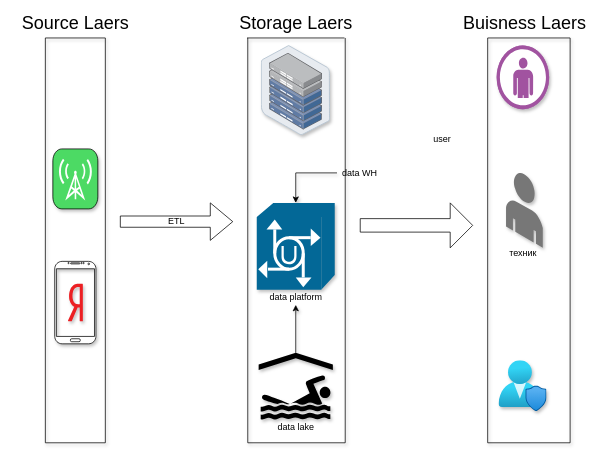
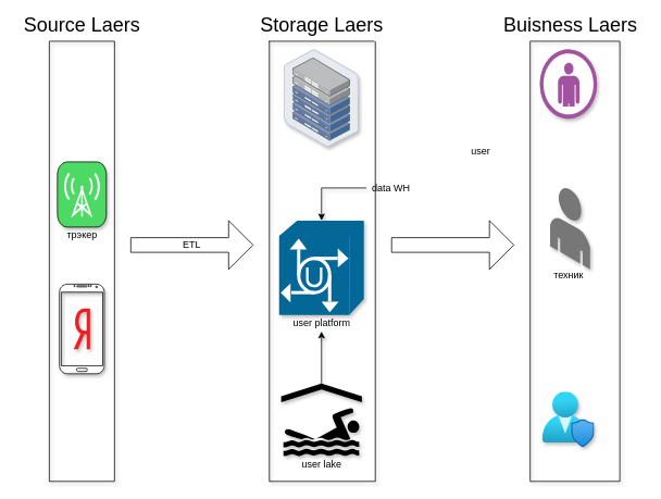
+ <mxCell id="4" value="трэкер" style="text;html=1;align=center;verticalAlign=middle;resizable=0;points=[];autosize=1;shadow=1;" vertex="1" parent="1"><mxGeometry x="75" y="278" width="50" height="20" as="geometry" /></mxCell>
- <mxCell id="15" value="ETL" style="shape=singleArrow;whiteSpace=wrap;html=1;" vertex="1" parent="1"><mxGeometry x="160" y="270" width="150" height="50" as="geometry" /></mxCell>
+ <mxCell id="15" value="ETL" style="shape=singleArrow;whiteSpace=wrap;html=1;" vertex="1" parent="1"><mxGeometry x="160" y="270" width="150" height="60" as="geometry" /></mxCell>
- <mxCell id="10" value="data platform" style="text;html=1;align=center;verticalAlign=middle;resizable=0;points=[];autosize=1;shadow=1;" vertex="1" parent="1"><mxGeometry x="349" y="386" width="90" height="20" as="geometry" /></mxCell>
+ <mxCell id="10" value="user platform" style="text;html=1;align=center;verticalAlign=middle;resizable=0;points=[];autosize=1;shadow=1;" vertex="1" parent="1"><mxGeometry x="349" y="386" width="90" height="20" as="geometry" /></mxCell>
- <mxCell id="14" value="data lake" style="text;html=1;align=center;verticalAlign=middle;resizable=0;points=[];autosize=1;shadow=1;" vertex="1" parent="1"><mxGeometry x="364" y="559" width="60" height="20" as="geometry" /></mxCell>
+ <mxCell id="14" value="user lake" style="text;html=1;align=center;verticalAlign=middle;resizable=0;points=[];autosize=1;shadow=1;" vertex="1" parent="1"><mxGeometry x="364" y="559" width="60" height="20" as="geometry" /></mxCell>
